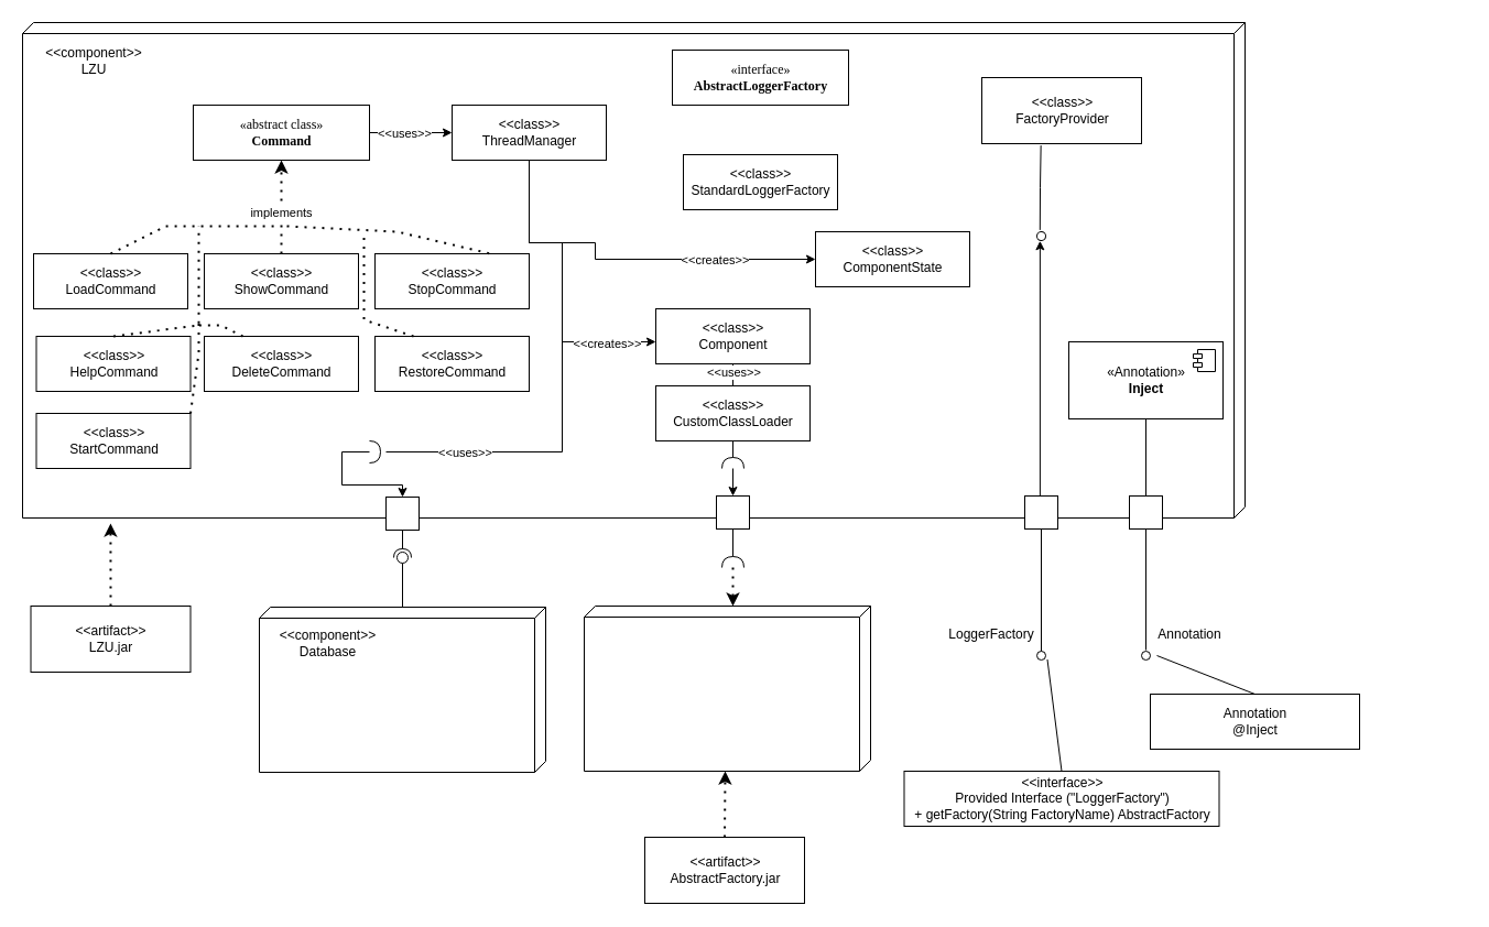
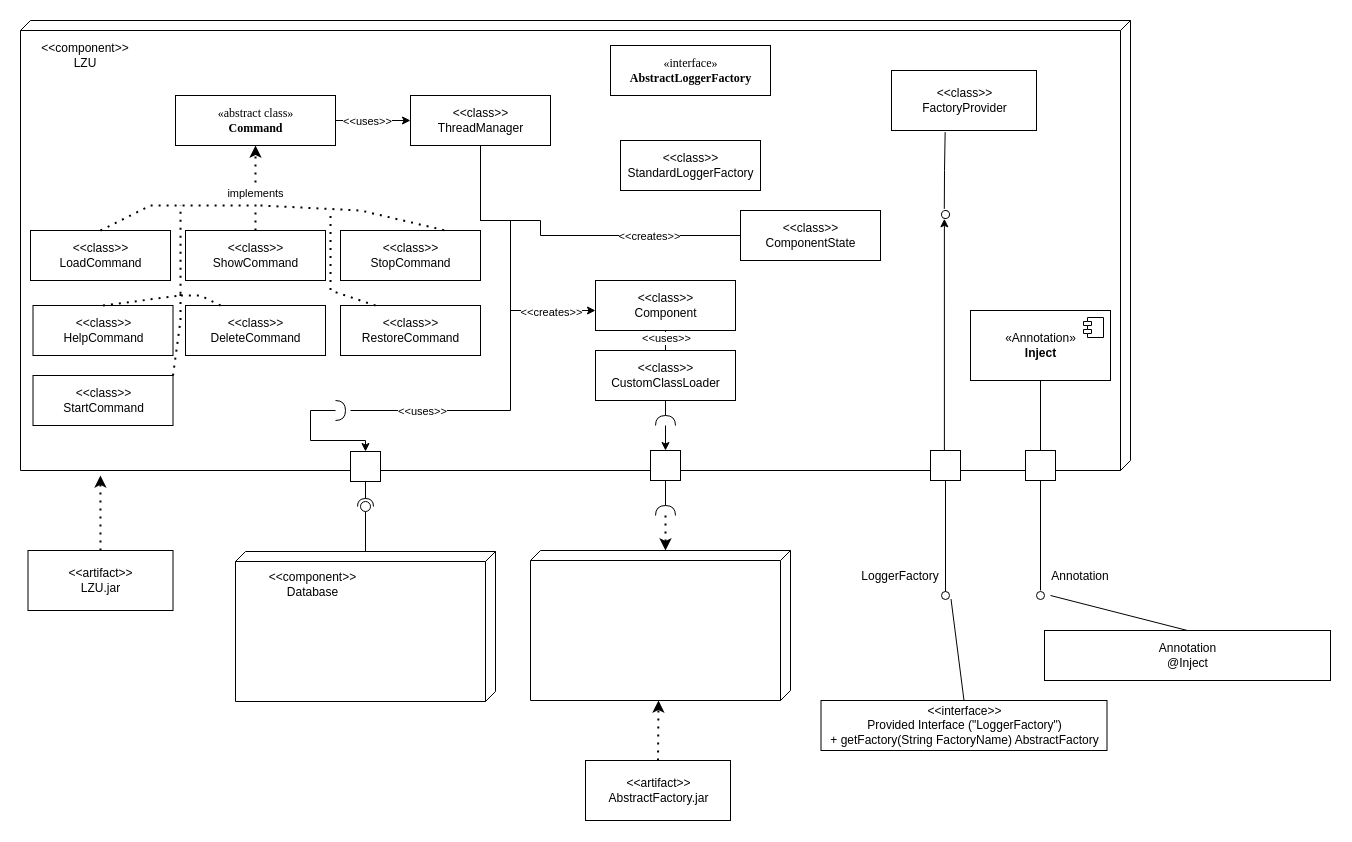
- <mxCell id="30" style="edgeStyle=orthogonalEdgeStyle;rounded=0;orthogonalLoop=1;jettySize=auto;html=1;exitX=0.5;exitY=1;exitDx=0;exitDy=0;entryX=0;entryY=0.5;entryDx=0;entryDy=0;" edge="1" parent="1" source="34" target="40"><mxGeometry relative="1" as="geometry"><Array as="points"><mxPoint x="490" y="220" /><mxPoint x="540" y="220" /><mxPoint x="540" y="265" /></Array></mxGeometry></mxCell>
+ <mxCell id="30" style="edgeStyle=orthogonalEdgeStyle;rounded=0;orthogonalLoop=1;jettySize=auto;html=1;exitX=0.5;exitY=1;exitDx=0;exitDy=0;entryX=0;entryY=0.5;entryDx=0;entryDy=0;endArrow=none;" edge="1" parent="1" source="34" target="40"><mxGeometry relative="1" as="geometry"><Array as="points"><mxPoint x="490" y="220" /><mxPoint x="540" y="220" /><mxPoint x="540" y="265" /></Array></mxGeometry></mxCell>
- <mxCell id="6" value="&amp;lt;&amp;lt;component&amp;gt;&amp;gt;&lt;br&gt;Database" style="text;html=1;strokeColor=none;fillColor=none;align=center;verticalAlign=middle;whiteSpace=wrap;rounded=0;" vertex="1" parent="1"><mxGeometry x="245" y="569" width="105" height="30" as="geometry" /></mxCell>
+ <mxCell id="6" value="&amp;lt;&amp;lt;component&amp;gt;&amp;gt;&lt;br&gt;Database" style="text;html=1;strokeColor=none;fillColor=none;align=center;verticalAlign=middle;whiteSpace=wrap;rounded=0;" vertex="1" parent="1"><mxGeometry x="260" y="569" width="105" height="30" as="geometry" /></mxCell>
- <mxCell id="70" value="Annotation&lt;br&gt;@Inject" style="html=1;" vertex="1" parent="1"><mxGeometry x="1044" y="630" width="190" height="50" as="geometry" /></mxCell>
+ <mxCell id="70" value="Annotation&lt;br&gt;@Inject" style="html=1;" vertex="1" parent="1"><mxGeometry x="1044" y="630" width="286" height="50" as="geometry" /></mxCell>
